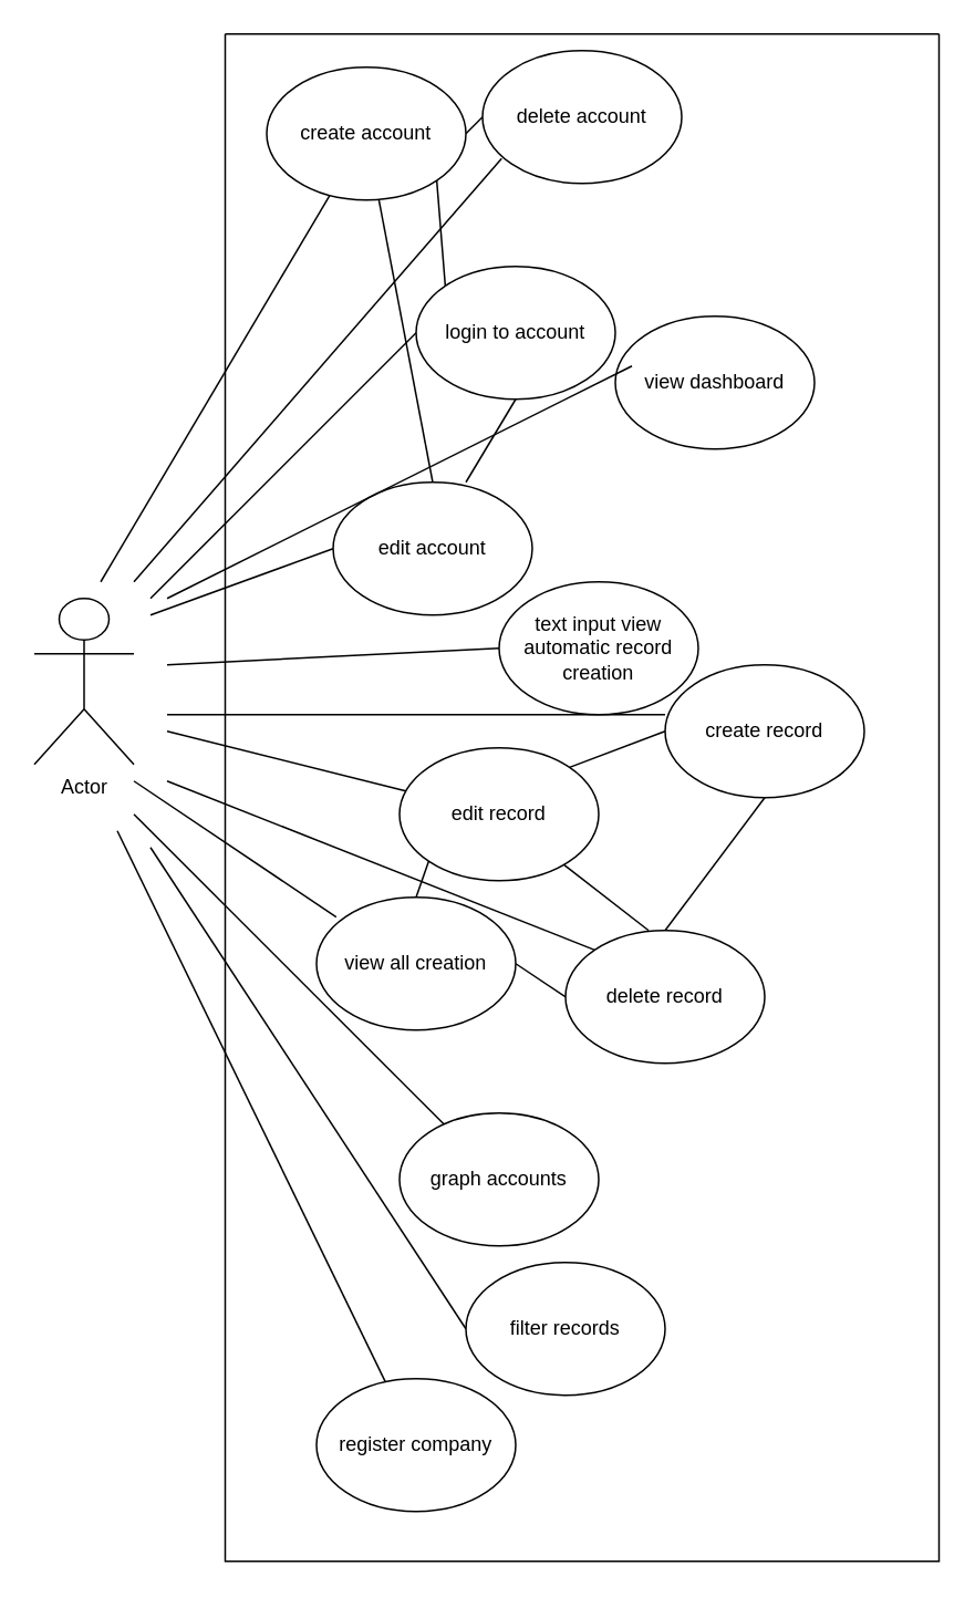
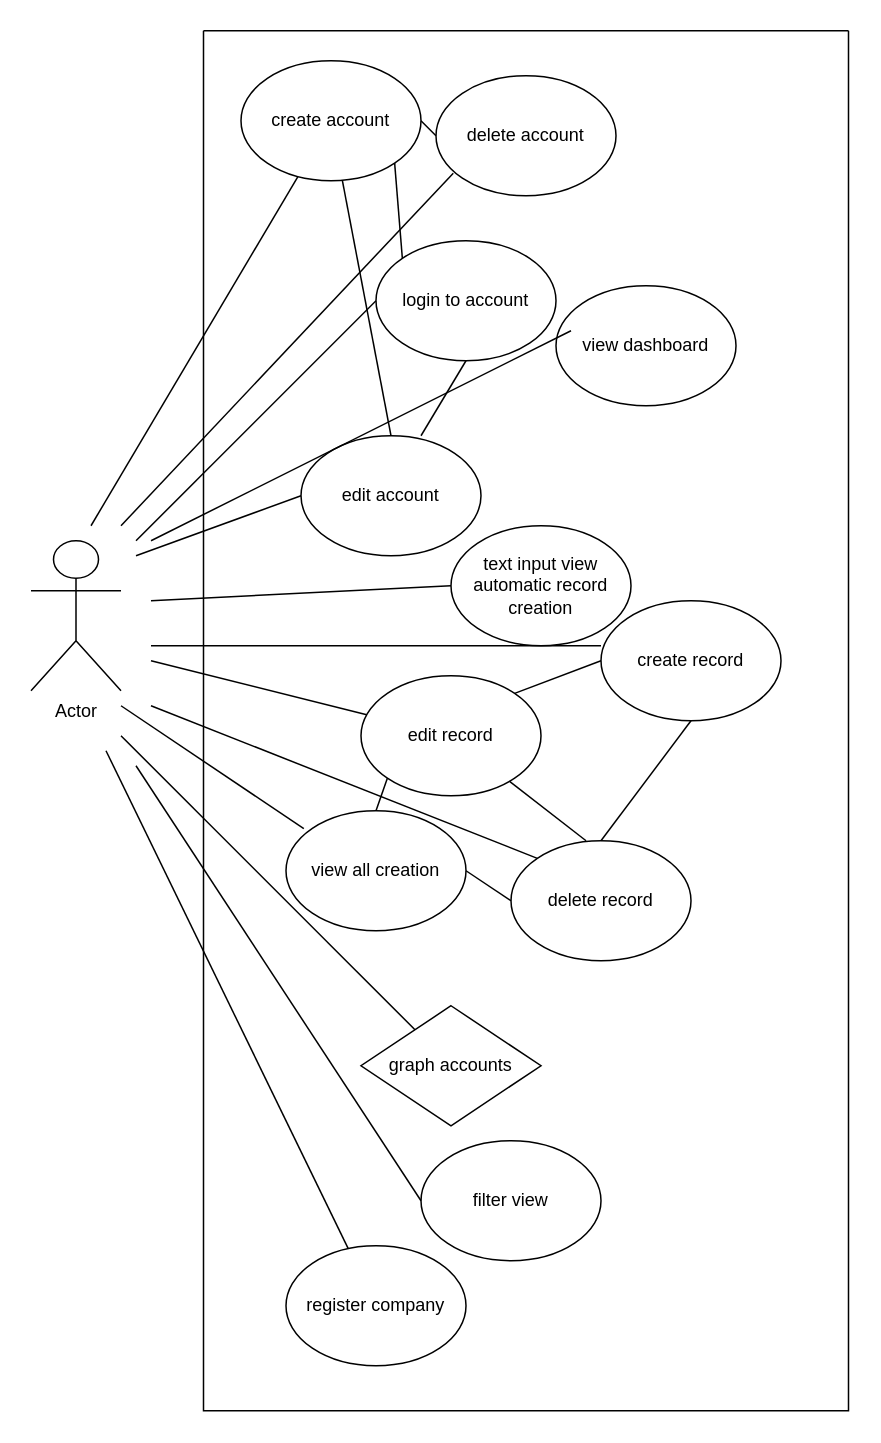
- <mxCell id="7" value="delete account" style="ellipse;whiteSpace=wrap;html=1;" vertex="1" parent="1"><mxGeometry x="290" y="30" width="120" height="80" as="geometry" /></mxCell>
+ <mxCell id="7" value="delete account" style="ellipse;whiteSpace=wrap;html=1;" vertex="1" parent="1"><mxGeometry x="290" y="50" width="120" height="80" as="geometry" /></mxCell>
- <mxCell id="15" value="graph accounts" style="ellipse;whiteSpace=wrap;html=1;" vertex="1" parent="1"><mxGeometry x="240" y="670" width="120" height="80" as="geometry" /></mxCell>
+ <mxCell id="15" value="graph accounts" style="rhombus;whiteSpace=wrap;html=1;" vertex="1" parent="1"><mxGeometry x="240" y="670" width="120" height="80" as="geometry" /></mxCell>
- <mxCell id="13" value="filter records" style="ellipse;whiteSpace=wrap;html=1;" vertex="1" parent="1"><mxGeometry x="280" y="760" width="120" height="80" as="geometry" /></mxCell>
+ <mxCell id="13" value="filter view" style="ellipse;whiteSpace=wrap;html=1;" vertex="1" parent="1"><mxGeometry x="280" y="760" width="120" height="80" as="geometry" /></mxCell>
